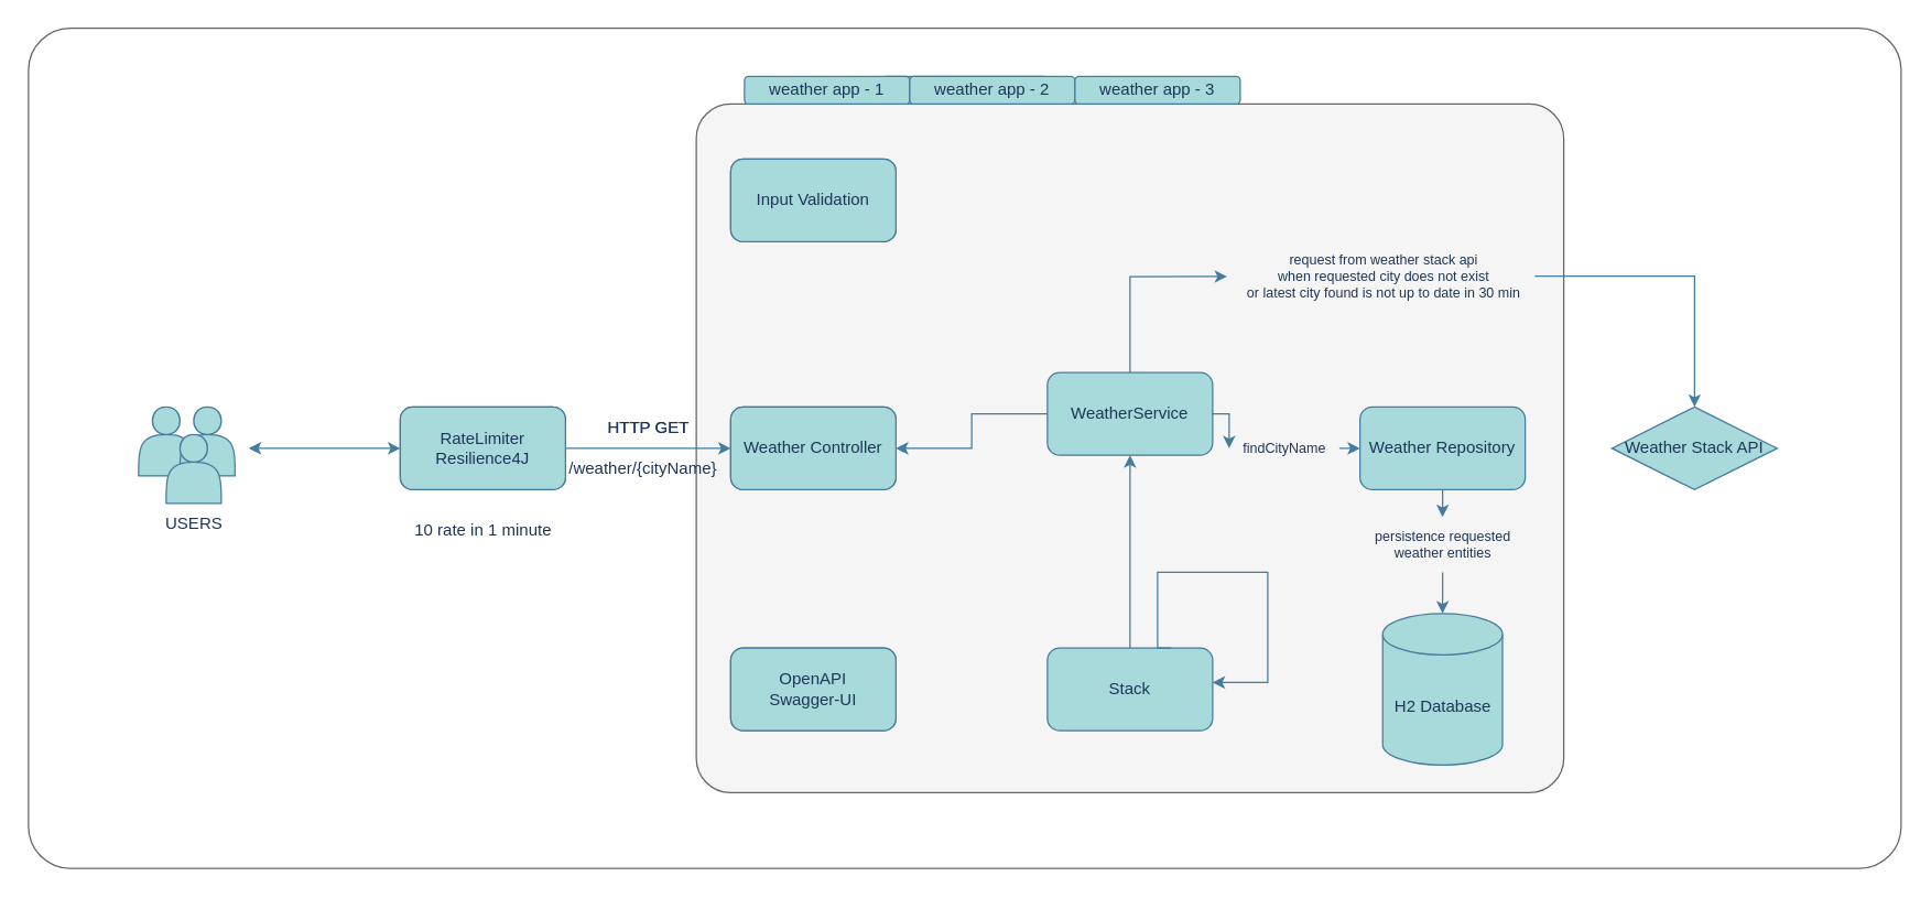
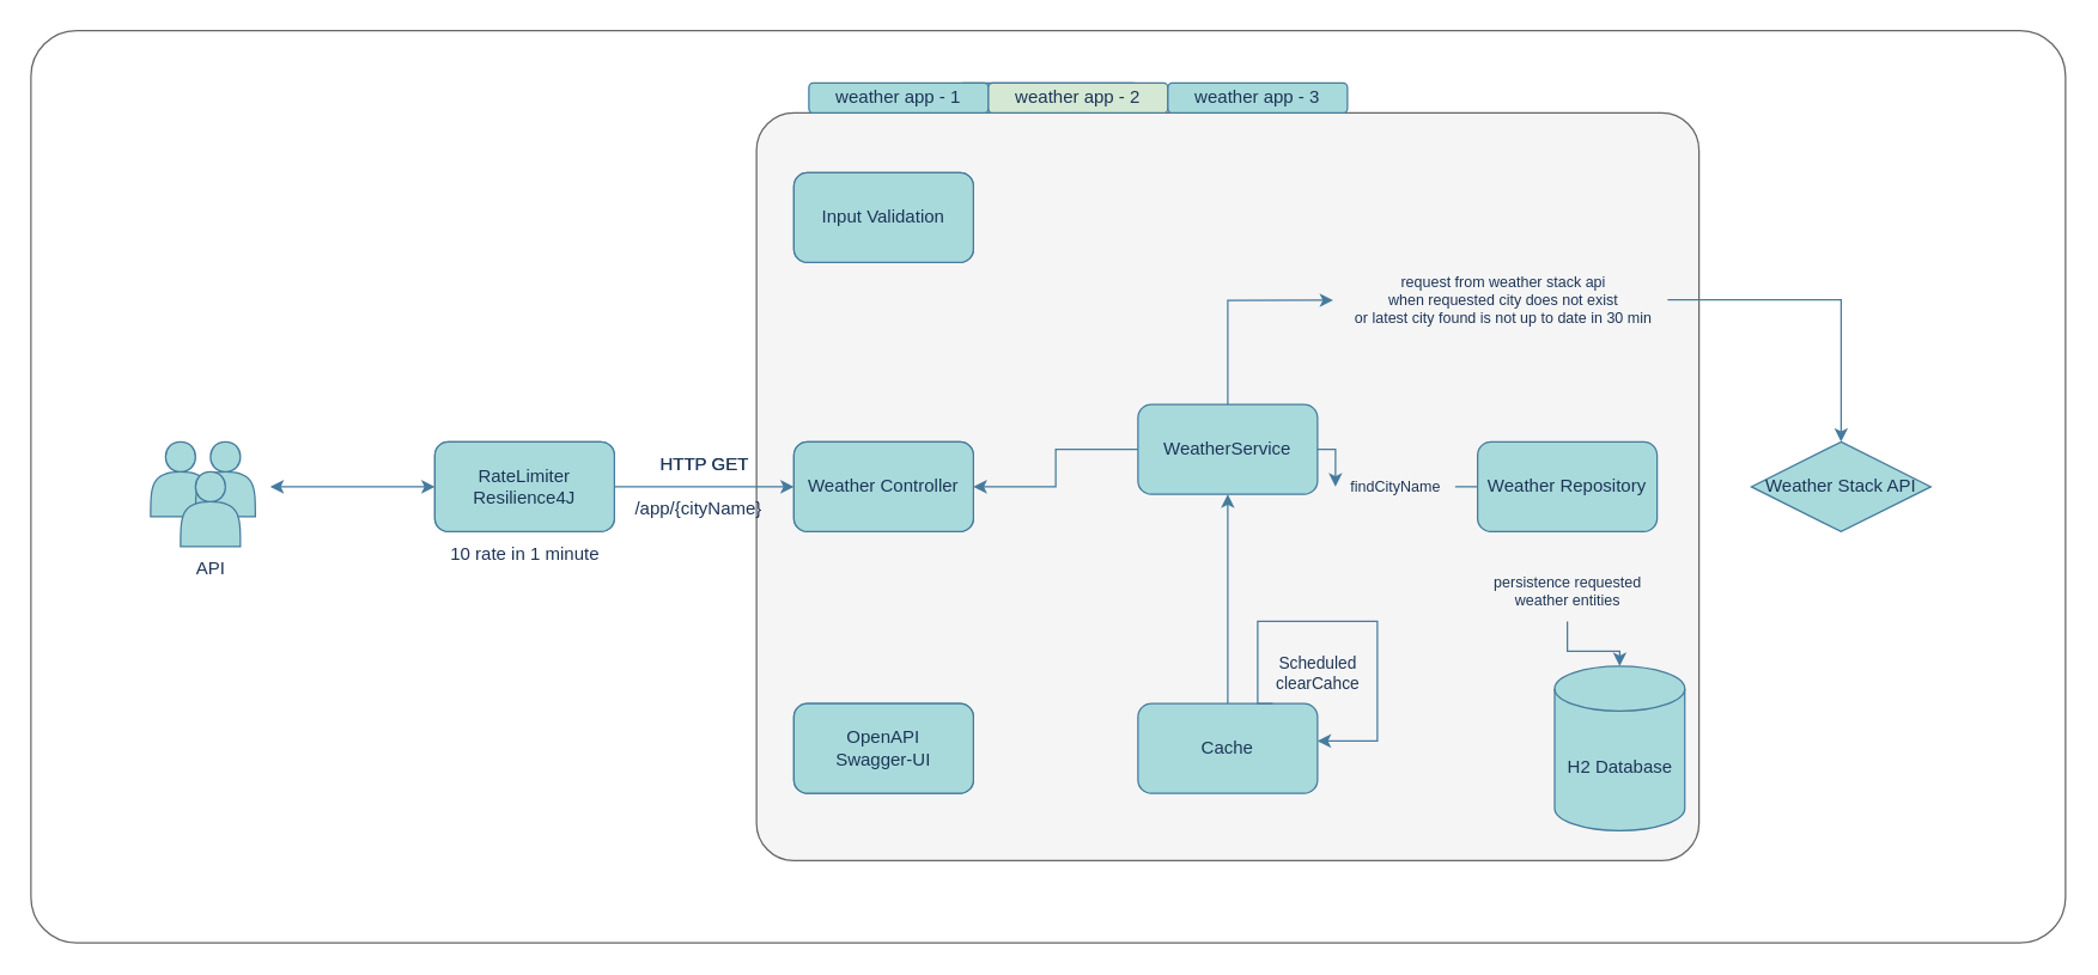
- <mxCell id="33" value="weather app - 2" style="rounded=1;whiteSpace=wrap;html=1;direction=west;labelBackgroundColor=none;fillColor=#A8DADC;strokeColor=#457B9D;fontColor=#1D3557;" vertex="1" parent="1"><mxGeometry x="660" y="55" width="120" height="20" as="geometry" /></mxCell>
+ <mxCell id="33" value="weather app - 2" style="rounded=1;whiteSpace=wrap;html=1;direction=west;labelBackgroundColor=none;fillColor=#d5e8d4;strokeColor=#457B9D;fontColor=#1D3557;" vertex="1" parent="1"><mxGeometry x="660" y="55" width="120" height="20" as="geometry" /></mxCell>
- <mxCell id="7" style="edgeStyle=orthogonalEdgeStyle;rounded=0;orthogonalLoop=1;jettySize=auto;html=1;exitX=1;exitY=0.5;exitDx=0;exitDy=0;entryX=0;entryY=0.5;entryDx=0;entryDy=0;labelBackgroundColor=none;strokeColor=#457B9D;fontColor=default;" edge="1" parent="1" source="40" target="11"><mxGeometry relative="1" as="geometry" /></mxCell>
+ <mxCell id="7" style="edgeStyle=orthogonalEdgeStyle;rounded=0;orthogonalLoop=1;jettySize=auto;html=1;exitX=1;exitY=0.5;exitDx=0;exitDy=0;entryX=0;entryY=0.5;entryDx=0;entryDy=0;labelBackgroundColor=none;strokeColor=#457B9D;fontColor=default;endArrow=none;" edge="1" parent="1" source="40" target="11"><mxGeometry relative="1" as="geometry" /></mxCell>
- <mxCell id="27" value="/weather/{cityName}" style="text;html=1;align=center;verticalAlign=middle;resizable=0;points=[];autosize=1;strokeColor=none;fillColor=none;fontColor=#1D3557;" vertex="1" parent="1"><mxGeometry x="401" y="325" width="130" height="30" as="geometry" /></mxCell>
+ <mxCell id="27" value="/app/{cityName}" style="text;html=1;align=center;verticalAlign=middle;resizable=0;points=[];autosize=1;strokeColor=none;fillColor=none;fontColor=#1D3557;" vertex="1" parent="1"><mxGeometry x="401" y="325" width="130" height="30" as="geometry" /></mxCell>
- <mxCell id="37" value="" style="edgeStyle=orthogonalEdgeStyle;rounded=0;orthogonalLoop=1;jettySize=auto;html=1;exitX=0.5;exitY=1;exitDx=0;exitDy=0;entryX=0.5;entryY=0;entryDx=0;entryDy=0;entryPerimeter=0;strokeColor=#457B9D;fontColor=#1D3557;fillColor=#A8DADC;" edge="1" parent="1" source="11" target="38"><mxGeometry relative="1" as="geometry"><mxPoint x="1047" y="355" as="sourcePoint" /><mxPoint x="1047" y="445" as="targetPoint" /></mxGeometry></mxCell>
- <mxCell id="25" value="USERS" style="text;html=1;align=center;verticalAlign=middle;resizable=0;points=[];autosize=1;strokeColor=none;fillColor=none;fontColor=#1D3557;" vertex="1" parent="1"><mxGeometry x="110" y="365" width="60" height="30" as="geometry" /></mxCell>
+ <mxCell id="25" value="API" style="text;html=1;align=center;verticalAlign=middle;resizable=0;points=[];autosize=1;strokeColor=none;fillColor=none;fontColor=#1D3557;" vertex="1" parent="1"><mxGeometry x="110" y="365" width="60" height="30" as="geometry" /></mxCell>
- <mxCell id="22" value="10 rate in 1 minute" style="text;html=1;align=center;verticalAlign=middle;resizable=0;points=[];autosize=1;strokeColor=none;fillColor=none;fontColor=#1D3557;" vertex="1" parent="1"><mxGeometry x="290" y="370" width="120" height="30" as="geometry" /></mxCell>
+ <mxCell id="22" value="10 rate in 1 minute" style="text;html=1;align=center;verticalAlign=middle;resizable=0;points=[];autosize=1;strokeColor=none;fillColor=none;fontColor=#1D3557;" vertex="1" parent="1"><mxGeometry x="290" y="355" width="120" height="30" as="geometry" /></mxCell>
+ <mxCell id="24" value="Scheduled &lt;br&gt;clearCahce" style="text;html=1;align=center;verticalAlign=middle;resizable=0;points=[];autosize=1;strokeColor=none;fillColor=none;fontSize=11;labelBackgroundColor=none;fontColor=#1D3557;" vertex="1" parent="1"><mxGeometry x="840" y="430" width="80" height="40" as="geometry" /></mxCell>
- <mxCell id="17" value="Stack" style="rounded=1;whiteSpace=wrap;html=1;labelBackgroundColor=none;fillColor=#A8DADC;strokeColor=#457B9D;fontColor=#1D3557;" vertex="1" parent="1"><mxGeometry x="760" y="470" width="120" height="60" as="geometry" /></mxCell>
+ <mxCell id="17" value="Cache" style="rounded=1;whiteSpace=wrap;html=1;labelBackgroundColor=none;fillColor=#A8DADC;strokeColor=#457B9D;fontColor=#1D3557;" vertex="1" parent="1"><mxGeometry x="760" y="470" width="120" height="60" as="geometry" /></mxCell>
- <mxCell id="15" value="H2 Database" style="shape=cylinder3;whiteSpace=wrap;html=1;boundedLbl=1;backgroundOutline=1;size=15;labelBackgroundColor=none;fillColor=#A8DADC;strokeColor=#457B9D;fontColor=#1D3557;" vertex="1" parent="1"><mxGeometry x="1003.5" y="445" width="87" height="110" as="geometry" /></mxCell>
+ <mxCell id="15" value="H2 Database" style="shape=cylinder3;whiteSpace=wrap;html=1;boundedLbl=1;backgroundOutline=1;size=15;labelBackgroundColor=none;fillColor=#A8DADC;strokeColor=#457B9D;fontColor=#1D3557;" vertex="1" parent="1"><mxGeometry x="1038.5" y="445" width="87" height="110" as="geometry" /></mxCell>
